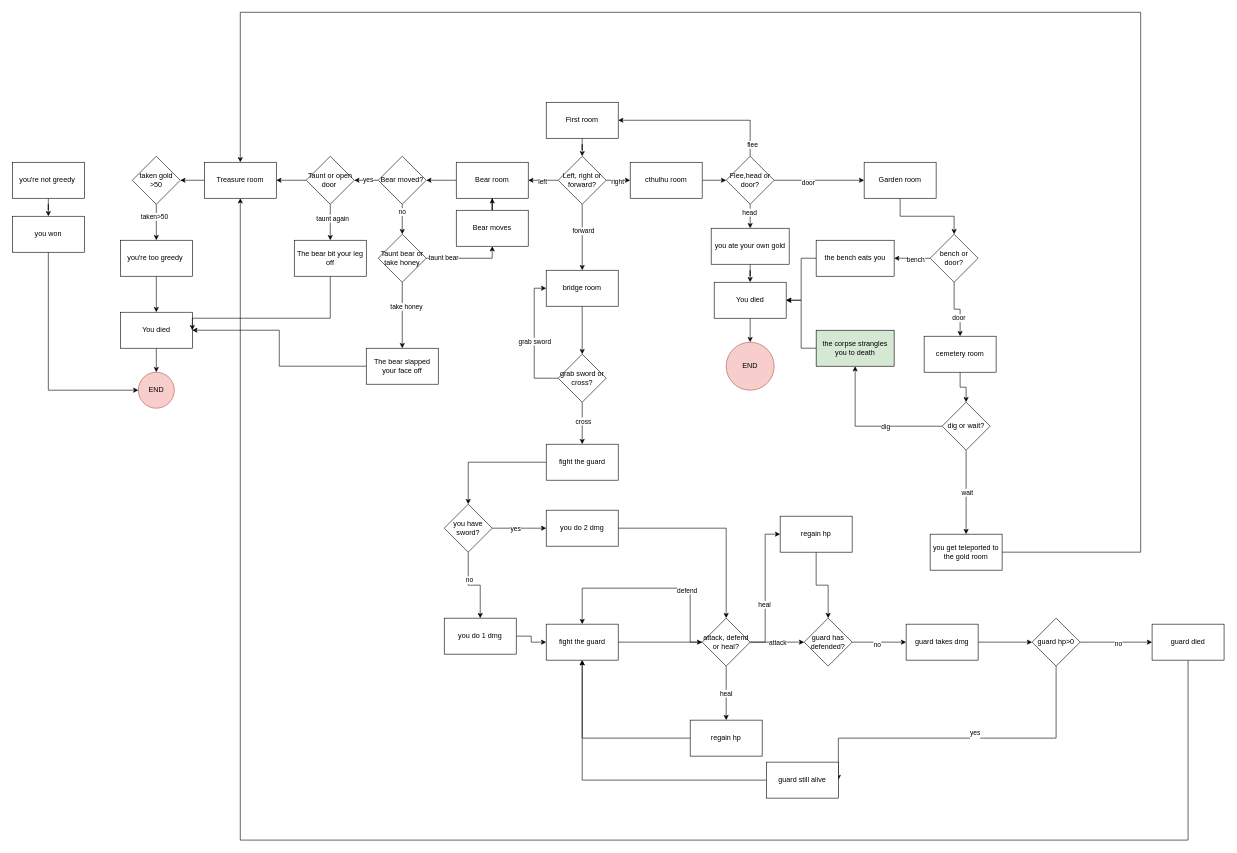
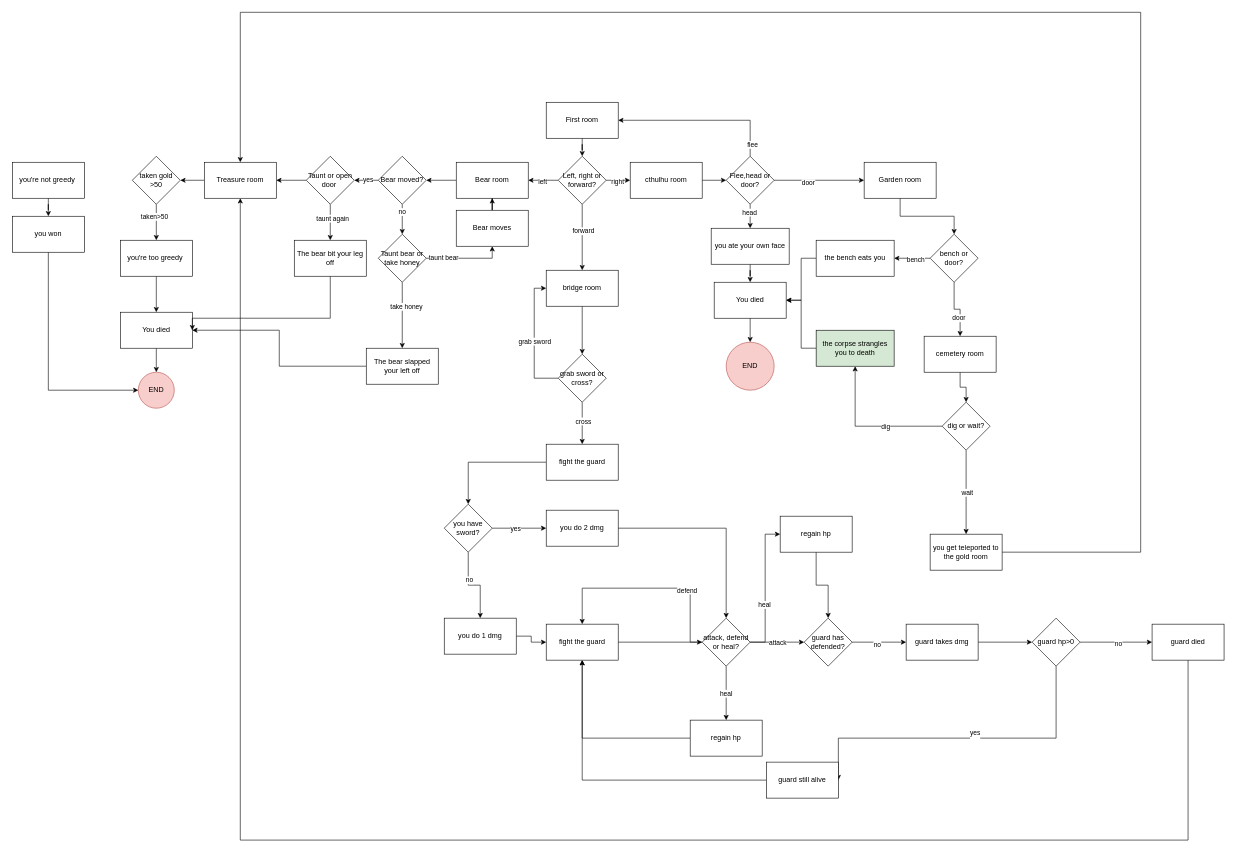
- <mxCell id="36" value="you ate your own gold" style="rounded=0;whiteSpace=wrap;html=1;direction=south;" parent="1" vertex="1"><mxGeometry x="1185" y="380" width="130" height="60" as="geometry" /></mxCell>
+ <mxCell id="36" value="you ate your own face" style="rounded=0;whiteSpace=wrap;html=1;direction=south;" parent="1" vertex="1"><mxGeometry x="1185" y="380" width="130" height="60" as="geometry" /></mxCell>
- <mxCell id="34" value="The bear slapped your face off" style="rounded=0;whiteSpace=wrap;html=1;" parent="1" vertex="1"><mxGeometry x="610" y="580" width="120" height="60" as="geometry" /></mxCell>
+ <mxCell id="34" value="The bear slapped your left off" style="rounded=0;whiteSpace=wrap;html=1;" parent="1" vertex="1"><mxGeometry x="610" y="580" width="120" height="60" as="geometry" /></mxCell>
